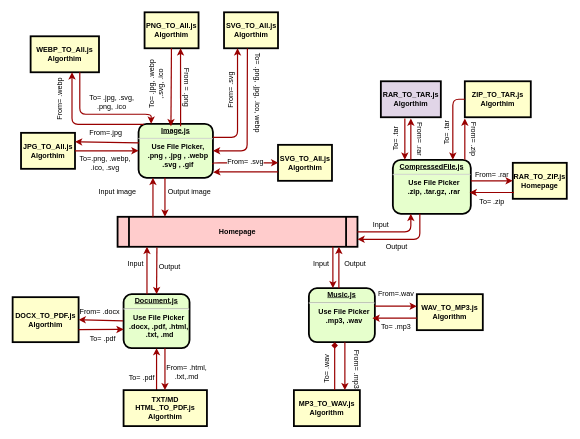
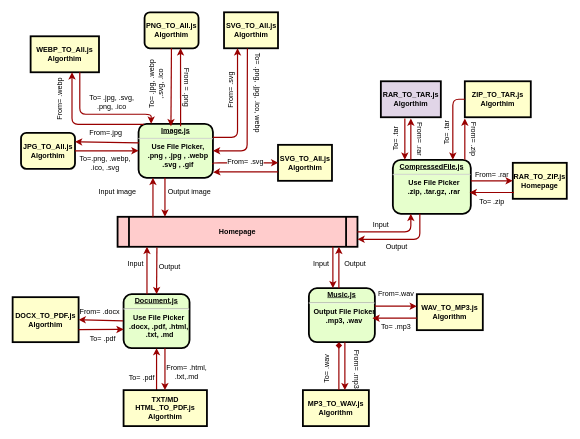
- <mxCell id="3" value="PNG_TO_All.js&#10;Algorthim" style="whiteSpace=wrap;align=center;verticalAlign=middle;fontStyle=1;strokeWidth=3;fillColor=#FFFFCC" parent="1" vertex="1"><mxGeometry x="240" y="20" width="90" height="60" as="geometry" /></mxCell>
+ <mxCell id="3" value="PNG_TO_All.js&#10;Algorthim" style="whiteSpace=wrap;align=center;verticalAlign=middle;fontStyle=1;strokeWidth=3;fillColor=#FFFFCC;rounded=1;" parent="1" vertex="1"><mxGeometry x="240" y="20" width="90" height="60" as="geometry" /></mxCell>
- <mxCell id="4" value="JPG_TO_All.js&#10;Algorthim" style="whiteSpace=wrap;align=center;verticalAlign=middle;fontStyle=1;strokeWidth=3;fillColor=#FFFFCC" parent="1" vertex="1"><mxGeometry x="34" y="221" width="90" height="60" as="geometry" /></mxCell>
+ <mxCell id="4" value="JPG_TO_All.js&#10;Algorthim" style="whiteSpace=wrap;align=center;verticalAlign=middle;fontStyle=1;strokeWidth=3;fillColor=#FFFFCC;rounded=1;" parent="1" vertex="1"><mxGeometry x="34" y="221" width="90" height="60" as="geometry" /></mxCell>
- <mxCell id="7" value="&lt;p style=&quot;margin: 0px ; margin-top: 4px ; text-align: center ; text-decoration: underline&quot;&gt;&lt;strong&gt;Music.js&lt;/strong&gt;&lt;/p&gt;&lt;hr&gt;&lt;p style=&quot;margin: 0px ; margin-left: 8px&quot;&gt;Use File Picker&lt;/p&gt;&lt;p style=&quot;margin: 0px ; margin-left: 8px&quot;&gt;.mp3, .wav&lt;/p&gt;" style="verticalAlign=middle;align=center;overflow=fill;fontSize=12;fontFamily=Helvetica;html=1;rounded=1;fontStyle=1;strokeWidth=3;fillColor=#E6FFCC" parent="1" vertex="1"><mxGeometry x="514" y="480" width="110" height="90" as="geometry" /></mxCell>
+ <mxCell id="7" value="&lt;p style=&quot;margin: 0px ; margin-top: 4px ; text-align: center ; text-decoration: underline&quot;&gt;&lt;strong&gt;Music.js&lt;/strong&gt;&lt;/p&gt;&lt;hr&gt;&lt;p style=&quot;margin: 0px ; margin-left: 8px&quot;&gt;Output File Picker&lt;/p&gt;&lt;p style=&quot;margin: 0px ; margin-left: 8px&quot;&gt;.mp3, .wav&lt;/p&gt;" style="verticalAlign=middle;align=center;overflow=fill;fontSize=12;fontFamily=Helvetica;html=1;rounded=1;fontStyle=1;strokeWidth=3;fillColor=#E6FFCC" parent="1" vertex="1"><mxGeometry x="514" y="480" width="110" height="90" as="geometry" /></mxCell>
- <mxCell id="11" value="MP3_TO_WAV.js&#10;Algorithm" style="whiteSpace=wrap;align=center;verticalAlign=middle;fontStyle=1;strokeWidth=3;fillColor=#FFFFCC" parent="1" vertex="1"><mxGeometry x="489" y="650" width="110" height="60" as="geometry" /></mxCell>
+ <mxCell id="11" value="MP3_TO_WAV.js&#10;Algorithm" style="whiteSpace=wrap;align=center;verticalAlign=middle;fontStyle=1;strokeWidth=3;fillColor=#FFFFCC" parent="1" vertex="1"><mxGeometry x="504" y="650" width="110" height="60" as="geometry" /></mxCell>
